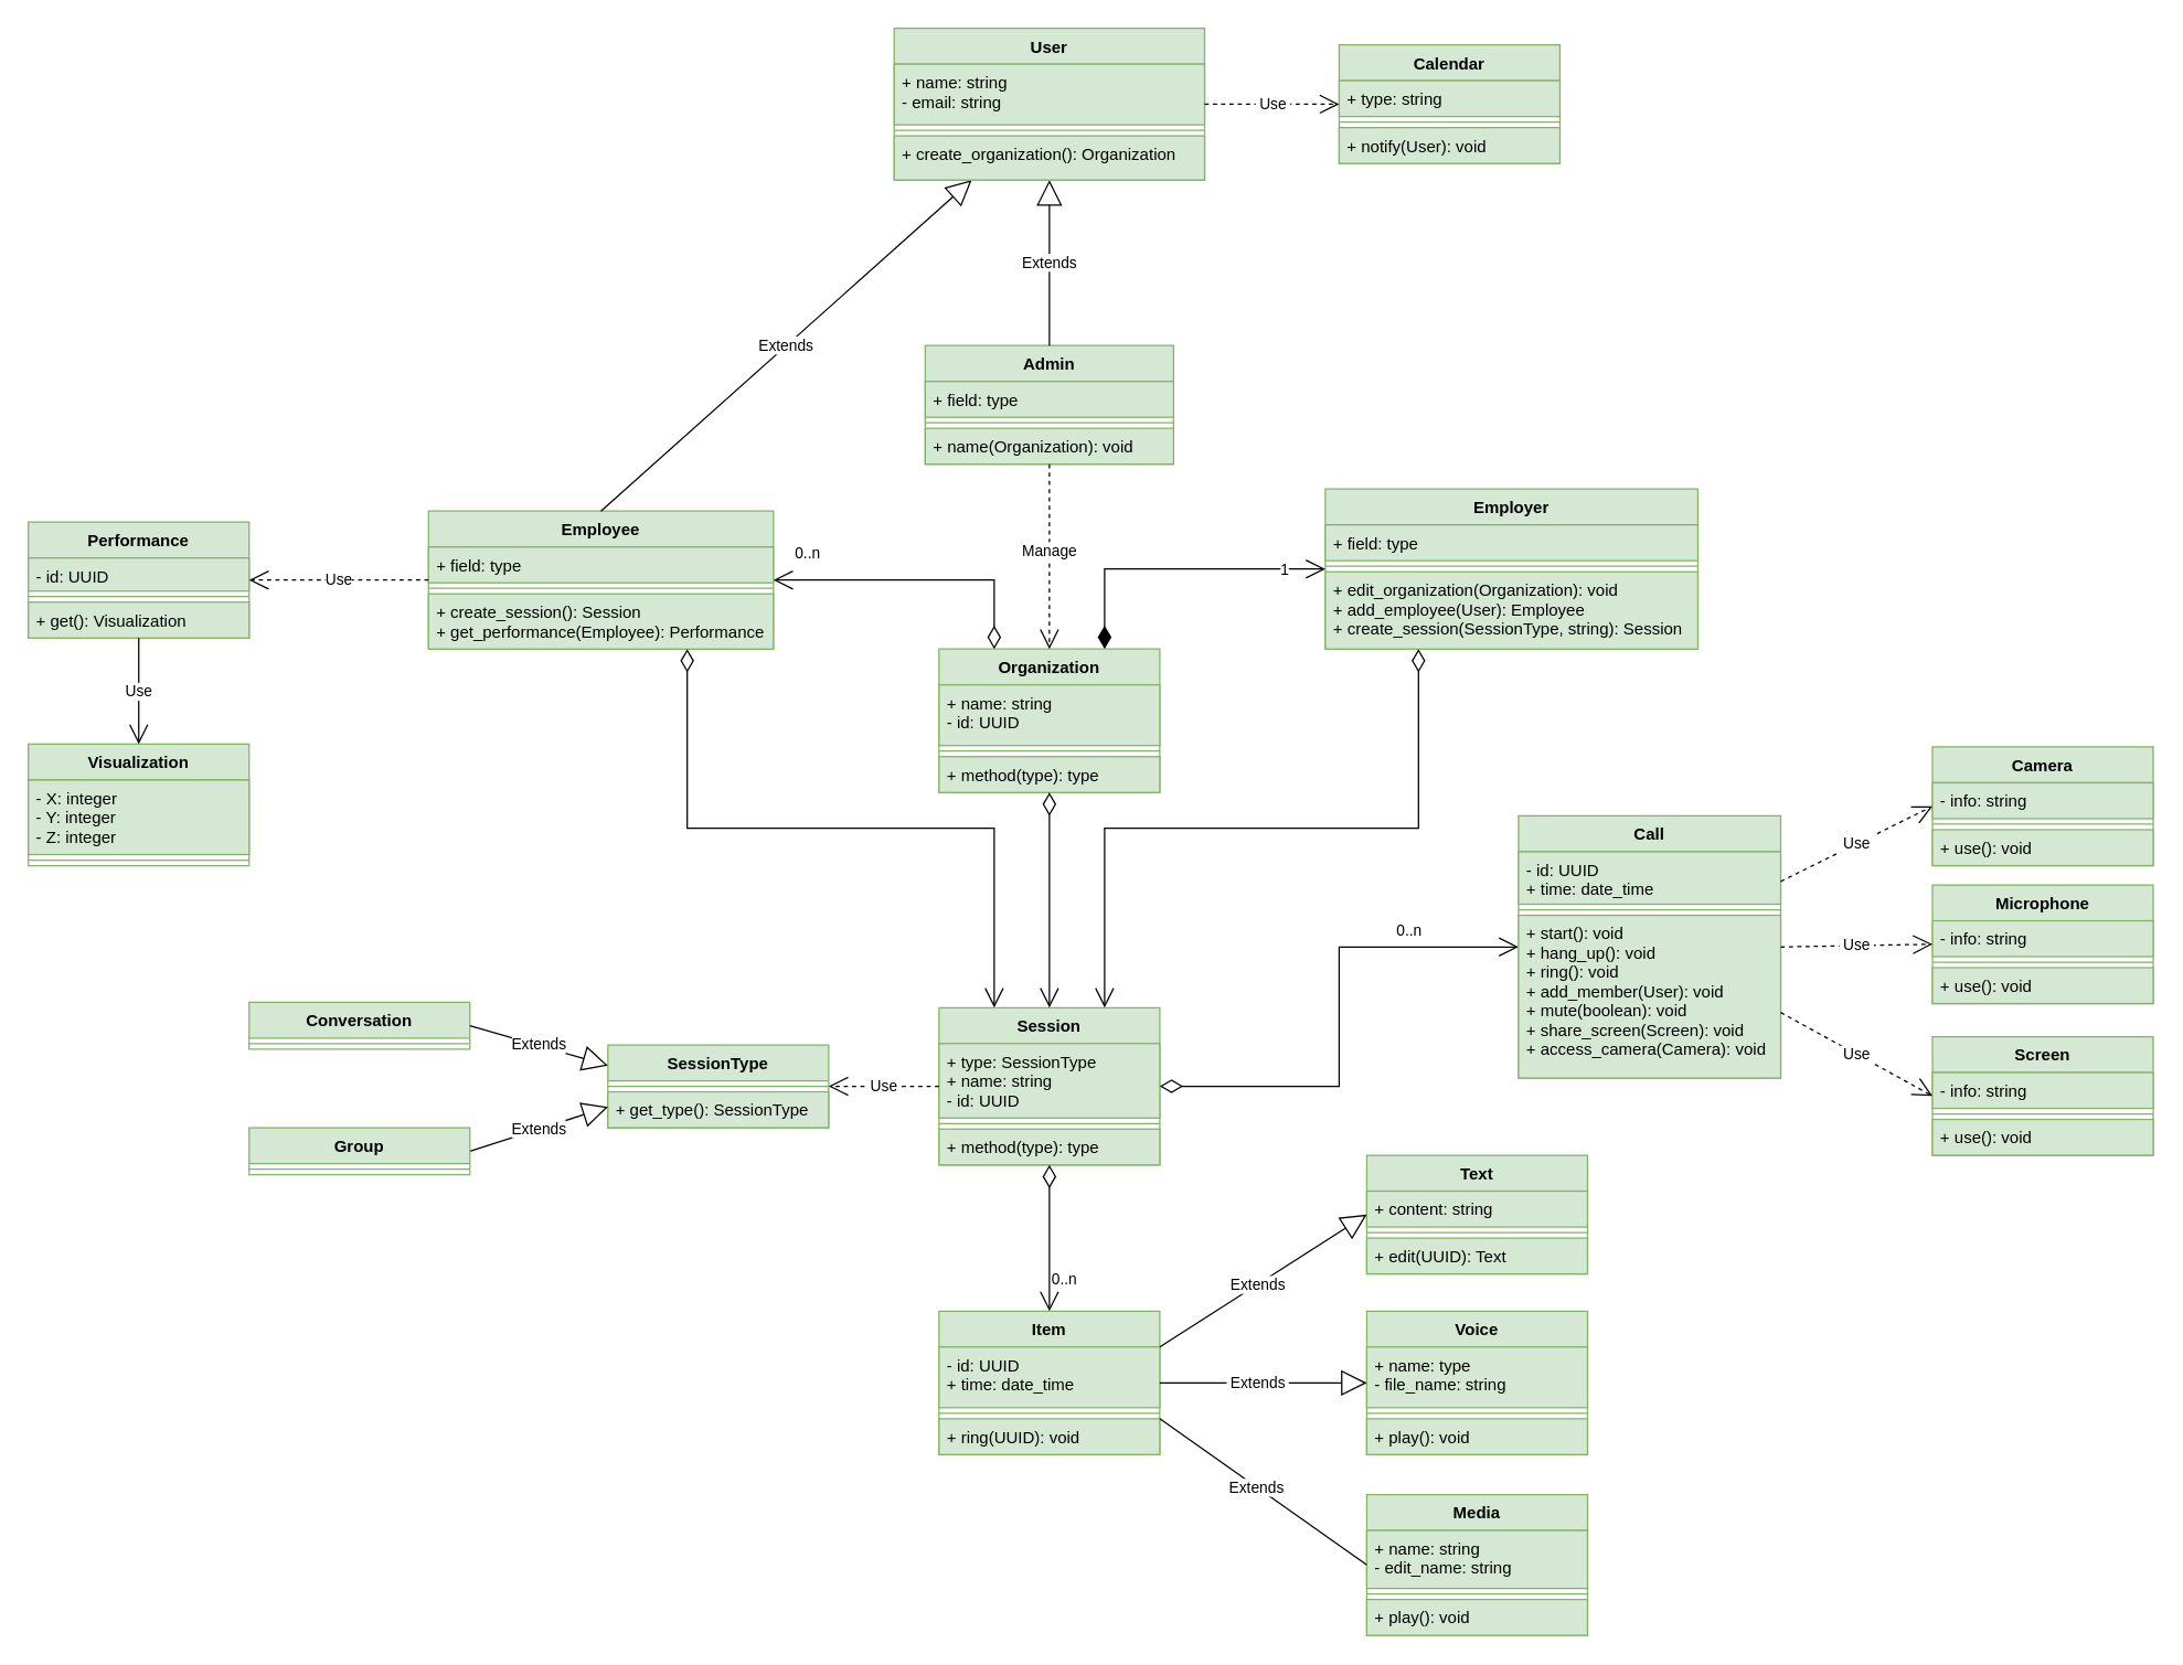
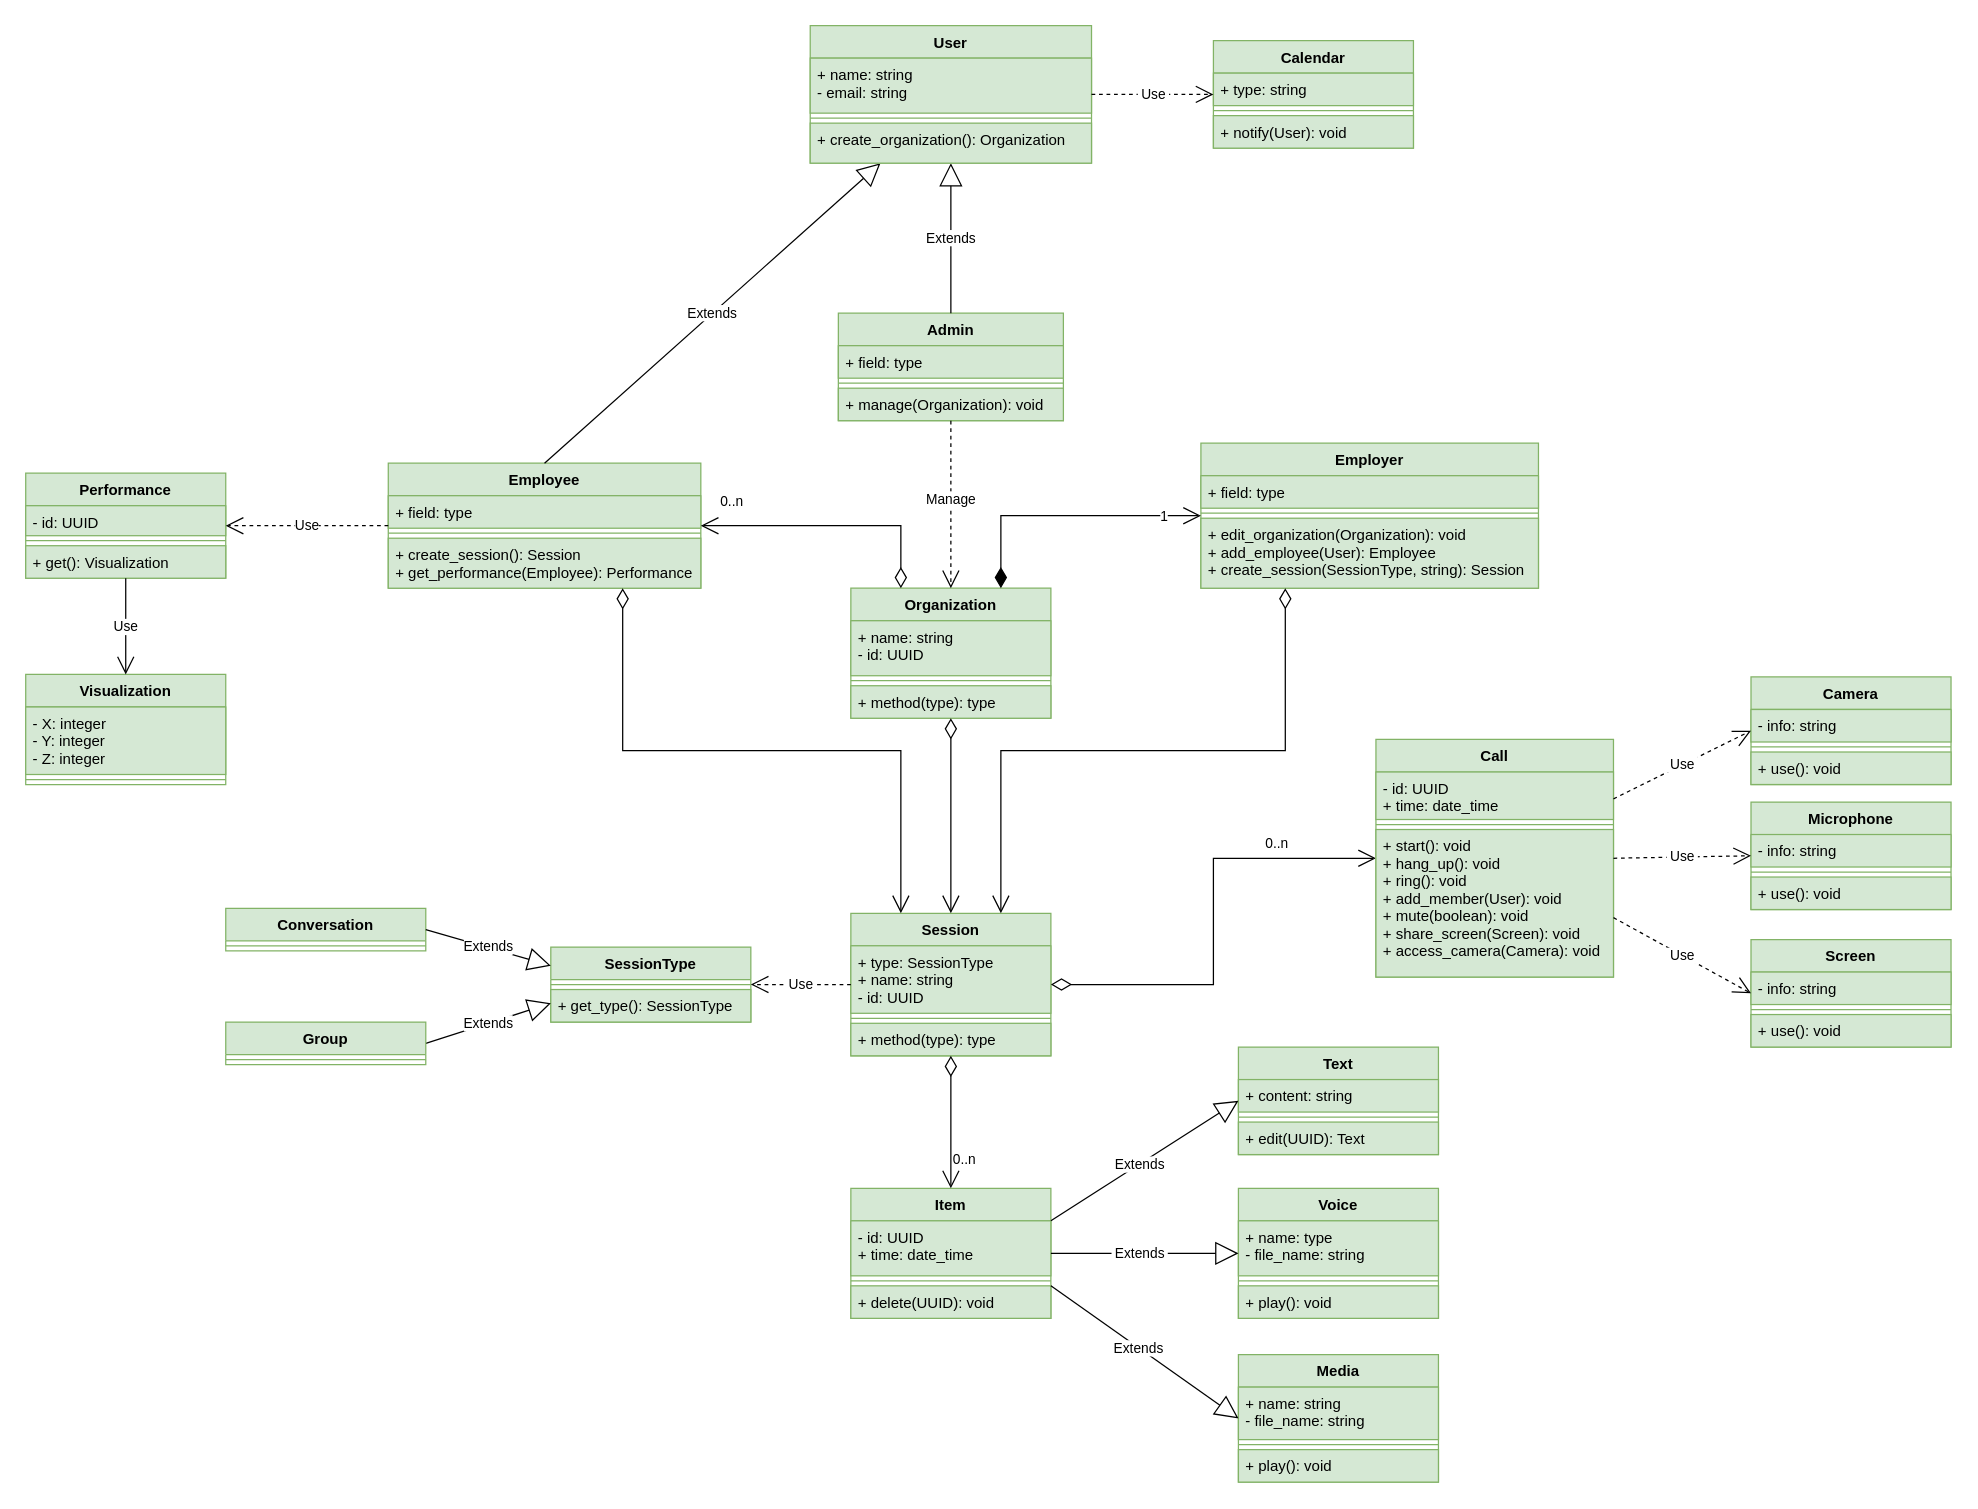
- <mxCell id="5" value="+ name(Organization): void" style="text;strokeColor=#82b366;fillColor=#d5e8d4;align=left;verticalAlign=top;spacingLeft=4;spacingRight=4;overflow=hidden;rotatable=0;points=[[0,0.5],[1,0.5]];portConstraint=eastwest;" parent="2" vertex="1"><mxGeometry y="60" width="180" height="26" as="geometry" /></mxCell>
+ <mxCell id="5" value="+ manage(Organization): void" style="text;strokeColor=#82b366;fillColor=#d5e8d4;align=left;verticalAlign=top;spacingLeft=4;spacingRight=4;overflow=hidden;rotatable=0;points=[[0,0.5],[1,0.5]];portConstraint=eastwest;" parent="2" vertex="1"><mxGeometry y="60" width="180" height="26" as="geometry" /></mxCell>
- <mxCell id="48" value="+ ring(UUID): void" style="text;strokeColor=#82b366;fillColor=#d5e8d4;align=left;verticalAlign=top;spacingLeft=4;spacingRight=4;overflow=hidden;rotatable=0;points=[[0,0.5],[1,0.5]];portConstraint=eastwest;" vertex="1" parent="45"><mxGeometry y="78" width="160" height="26" as="geometry" /></mxCell>
+ <mxCell id="48" value="+ delete(UUID): void" style="text;strokeColor=#82b366;fillColor=#d5e8d4;align=left;verticalAlign=top;spacingLeft=4;spacingRight=4;overflow=hidden;rotatable=0;points=[[0,0.5],[1,0.5]];portConstraint=eastwest;" vertex="1" parent="45"><mxGeometry y="78" width="160" height="26" as="geometry" /></mxCell>
- <mxCell id="33" value="+ name: string&#10;- edit_name: string" style="text;strokeColor=#82b366;fillColor=#d5e8d4;align=left;verticalAlign=top;spacingLeft=4;spacingRight=4;overflow=hidden;rotatable=0;points=[[0,0.5],[1,0.5]];portConstraint=eastwest;" parent="32" vertex="1"><mxGeometry y="26" width="160" height="42" as="geometry" /></mxCell>
+ <mxCell id="33" value="+ name: string&#10;- file_name: string" style="text;strokeColor=#82b366;fillColor=#d5e8d4;align=left;verticalAlign=top;spacingLeft=4;spacingRight=4;overflow=hidden;rotatable=0;points=[[0,0.5],[1,0.5]];portConstraint=eastwest;" parent="32" vertex="1"><mxGeometry y="26" width="160" height="42" as="geometry" /></mxCell>
- <mxCell id="53" value="&amp;nbsp;Extends&amp;nbsp;" style="endArrow=none;endSize=16;endFill=0;html=1;rounded=0;exitX=1;exitY=0.75;exitDx=0;exitDy=0;entryX=0;entryY=0.5;entryDx=0;entryDy=0;" edge="1" parent="1" source="45" target="32"><mxGeometry x="-0.059" width="160" relative="1" as="geometry"><mxPoint x="900" y="941.5" as="sourcePoint" /><mxPoint x="1070" y="888.12" as="targetPoint" /><mxPoint as="offset" /></mxGeometry></mxCell>
+ <mxCell id="53" value="&amp;nbsp;Extends&amp;nbsp;" style="endArrow=block;endSize=16;endFill=0;html=1;rounded=0;exitX=1;exitY=0.75;exitDx=0;exitDy=0;entryX=0;entryY=0.5;entryDx=0;entryDy=0;" edge="1" parent="1" source="45" target="32"><mxGeometry x="-0.059" width="160" relative="1" as="geometry"><mxPoint x="900" y="941.5" as="sourcePoint" /><mxPoint x="1070" y="888.12" as="targetPoint" /><mxPoint as="offset" /></mxGeometry></mxCell>
